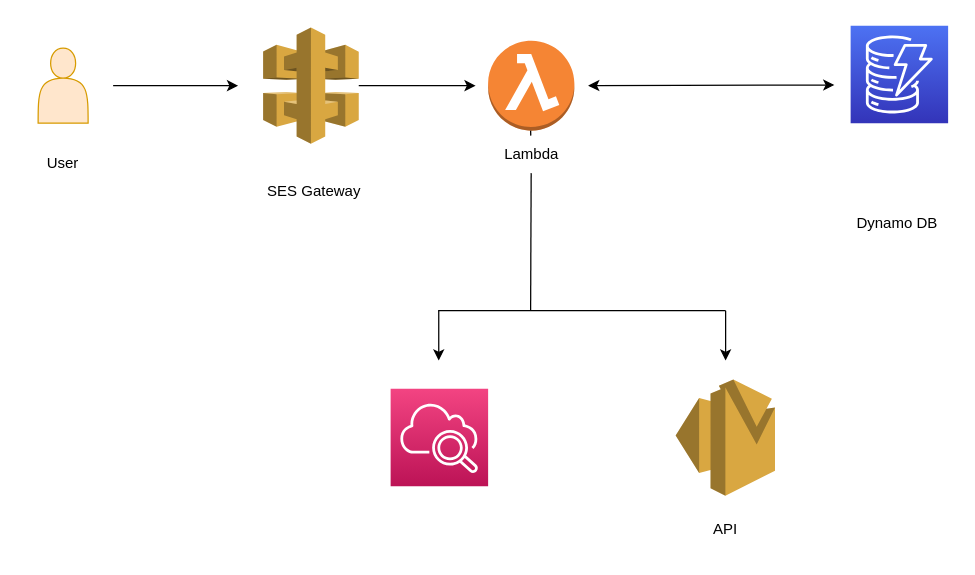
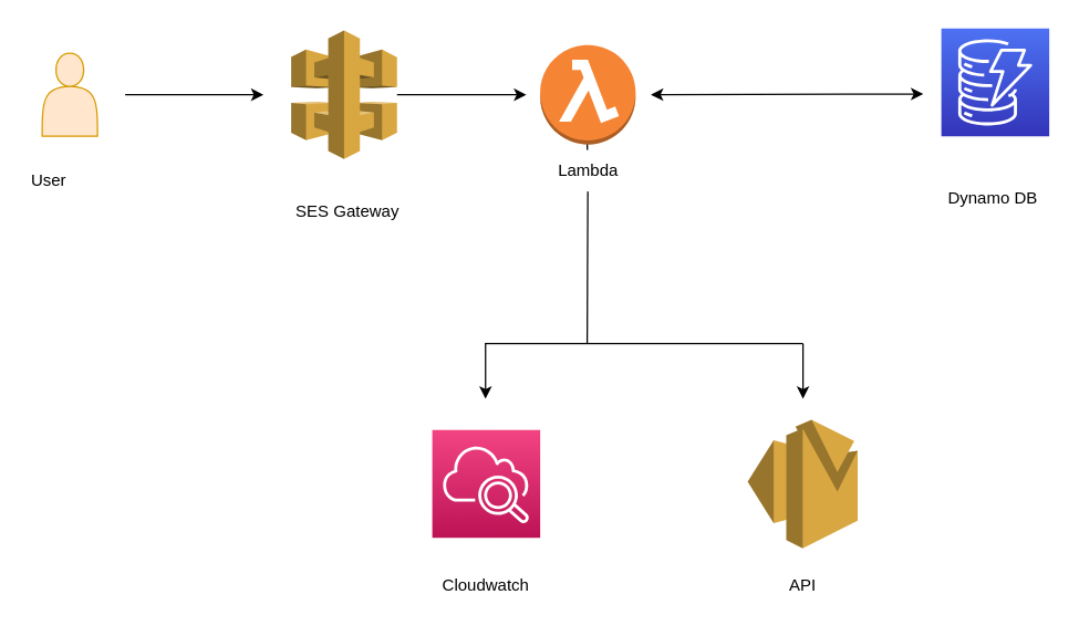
- <mxCell id="14" value="User" style="text;html=1;strokeColor=none;fillColor=none;align=center;verticalAlign=middle;whiteSpace=wrap;rounded=0;" vertex="1" parent="1"><mxGeometry x="20" y="114.5" width="60" height="30" as="geometry" /></mxCell>
+ <mxCell id="14" value="User" style="text;html=1;strokeColor=none;fillColor=none;align=center;verticalAlign=middle;whiteSpace=wrap;rounded=0;" vertex="1" parent="1"><mxGeometry x="5" y="114.5" width="60" height="30" as="geometry" /></mxCell>
- <mxCell id="15" value="Dynamo DB" style="text;html=1;strokeColor=none;fillColor=none;align=center;verticalAlign=middle;whiteSpace=wrap;rounded=0;" vertex="1" parent="1"><mxGeometry x="677" y="163" width="81" height="30" as="geometry" /></mxCell>
+ <mxCell id="15" value="Dynamo DB" style="text;html=1;strokeColor=none;fillColor=none;align=center;verticalAlign=middle;whiteSpace=wrap;rounded=0;" vertex="1" parent="1"><mxGeometry x="677" y="128" width="81" height="30" as="geometry" /></mxCell>
+ <mxCell id="20" value="Cloudwatch" style="text;html=1;strokeColor=none;fillColor=none;align=center;verticalAlign=middle;whiteSpace=wrap;rounded=0;" vertex="1" parent="1"><mxGeometry x="321" y="408" width="60" height="30" as="geometry" /></mxCell>
